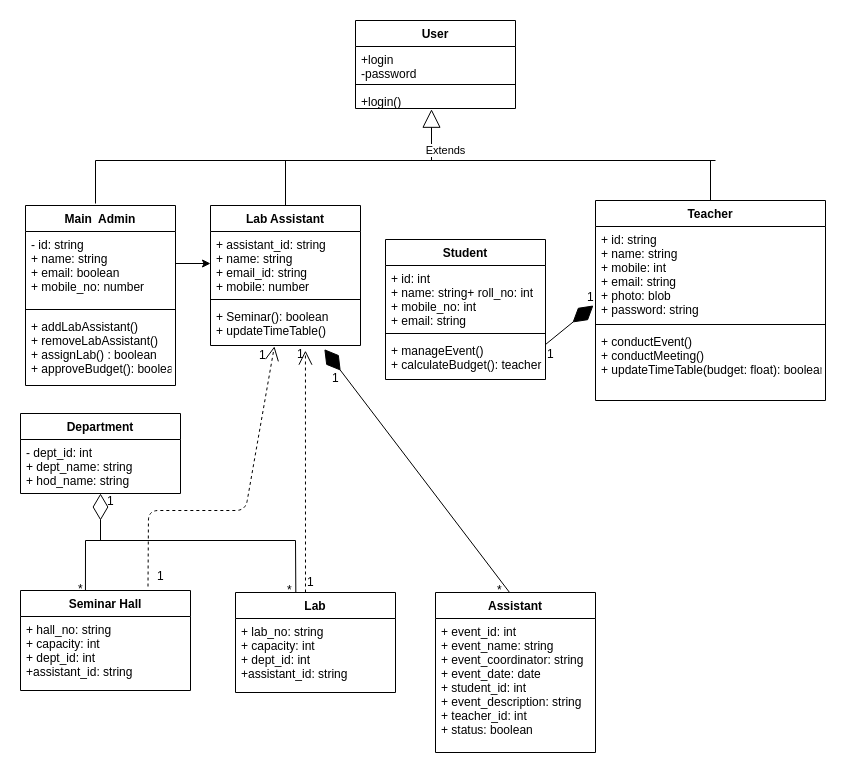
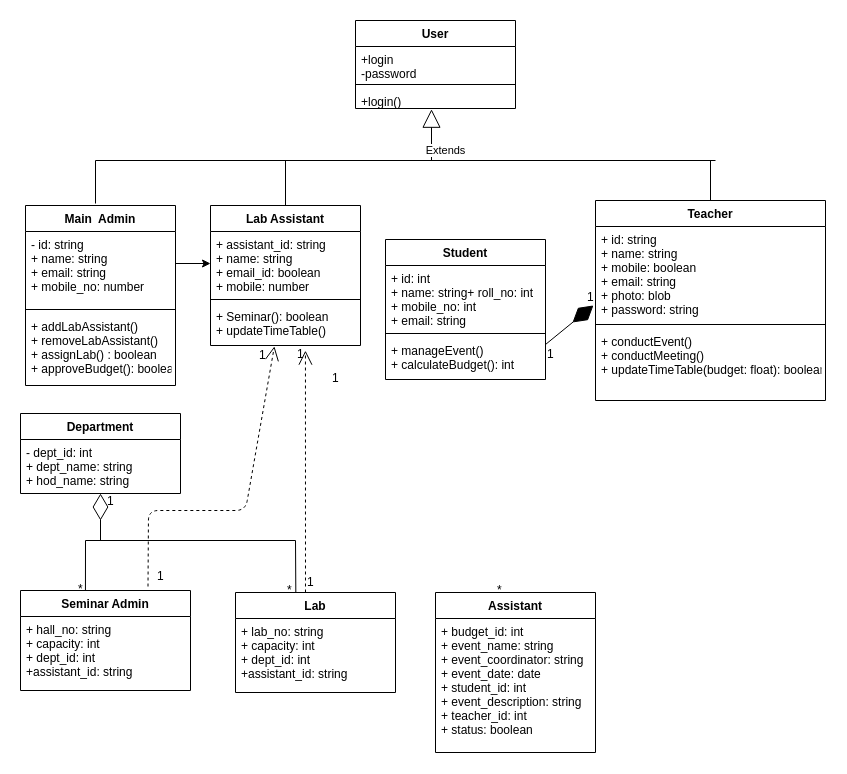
- <mxCell id="3" value="+ id: string&#10;+ name: string&#10;+ mobile: int&#10;+ email: string&#10;+ photo: blob&#10;+ password: string&#10;&#10;" style="text;strokeColor=none;fillColor=none;align=left;verticalAlign=top;spacingLeft=4;spacingRight=4;overflow=hidden;rotatable=0;points=[[0,0.5],[1,0.5]];portConstraint=eastwest;" parent="2" vertex="1"><mxGeometry y="26" width="230" height="94" as="geometry" /></mxCell>
+ <mxCell id="3" value="+ id: string&#10;+ name: string&#10;+ mobile: boolean&#10;+ email: string&#10;+ photo: blob&#10;+ password: string&#10;&#10;" style="text;strokeColor=none;fillColor=none;align=left;verticalAlign=top;spacingLeft=4;spacingRight=4;overflow=hidden;rotatable=0;points=[[0,0.5],[1,0.5]];portConstraint=eastwest;" parent="2" vertex="1"><mxGeometry y="26" width="230" height="94" as="geometry" /></mxCell>
- <mxCell id="13" value="- id: string&#10;+ name: string&#10;+ email: boolean&#10;+ mobile_no: number" style="text;strokeColor=none;fillColor=none;align=left;verticalAlign=top;spacingLeft=4;spacingRight=4;overflow=hidden;rotatable=0;points=[[0,0.5],[1,0.5]];portConstraint=eastwest;shadow=0;" parent="12" vertex="1"><mxGeometry y="26" width="150" height="74" as="geometry" /></mxCell>
+ <mxCell id="13" value="- id: string&#10;+ name: string&#10;+ email: string&#10;+ mobile_no: number" style="text;strokeColor=none;fillColor=none;align=left;verticalAlign=top;spacingLeft=4;spacingRight=4;overflow=hidden;rotatable=0;points=[[0,0.5],[1,0.5]];portConstraint=eastwest;shadow=0;" parent="12" vertex="1"><mxGeometry y="26" width="150" height="74" as="geometry" /></mxCell>
- <mxCell id="19" value="+ assistant_id: string&#10;+ name: string&#10;+ email_id: string&#10;+ mobile: number&#10;" style="text;strokeColor=none;fillColor=none;align=left;verticalAlign=top;spacingLeft=4;spacingRight=4;overflow=hidden;rotatable=0;points=[[0,0.5],[1,0.5]];portConstraint=eastwest;shadow=0;" parent="18" vertex="1"><mxGeometry y="26" width="150" height="64" as="geometry" /></mxCell>
+ <mxCell id="19" value="+ assistant_id: string&#10;+ name: string&#10;+ email_id: boolean&#10;+ mobile: number&#10;" style="text;strokeColor=none;fillColor=none;align=left;verticalAlign=top;spacingLeft=4;spacingRight=4;overflow=hidden;rotatable=0;points=[[0,0.5],[1,0.5]];portConstraint=eastwest;shadow=0;" parent="18" vertex="1"><mxGeometry y="26" width="150" height="64" as="geometry" /></mxCell>
- <mxCell id="9" value="+ manageEvent()&#10;+ calculateBudget(): teacher" style="text;strokeColor=none;fillColor=none;align=left;verticalAlign=top;spacingLeft=4;spacingRight=4;overflow=hidden;rotatable=0;points=[[0,0.5],[1,0.5]];portConstraint=eastwest;" parent="6" vertex="1"><mxGeometry y="98" width="160" height="42" as="geometry" /></mxCell>
+ <mxCell id="9" value="+ manageEvent()&#10;+ calculateBudget(): int" style="text;strokeColor=none;fillColor=none;align=left;verticalAlign=top;spacingLeft=4;spacingRight=4;overflow=hidden;rotatable=0;points=[[0,0.5],[1,0.5]];portConstraint=eastwest;" parent="6" vertex="1"><mxGeometry y="98" width="160" height="42" as="geometry" /></mxCell>
- <mxCell id="42" value="" style="endArrow=diamondThin;endFill=1;endSize=24;html=1;entryX=0.759;entryY=1.088;entryDx=0;entryDy=0;entryPerimeter=0;exitX=0.463;exitY=0;exitDx=0;exitDy=0;exitPerimeter=0;" parent="1" source="10" target="21" edge="1"><mxGeometry width="160" relative="1" as="geometry"><mxPoint x="545" y="570" as="sourcePoint" /><mxPoint x="375" y="430" as="targetPoint" /><Array as="points" /></mxGeometry></mxCell>
- <mxCell id="24" value="Seminar Hall" style="swimlane;fontStyle=1;align=center;verticalAlign=top;childLayout=stackLayout;horizontal=1;startSize=26;horizontalStack=0;resizeParent=1;resizeParentMax=0;resizeLast=0;collapsible=1;marginBottom=0;shadow=0;glass=0;" parent="1" vertex="1"><mxGeometry x="20" y="590" width="170" height="100" as="geometry"><mxRectangle x="25" y="626" width="100" height="26" as="alternateBounds" /></mxGeometry></mxCell>
+ <mxCell id="24" value="Seminar Admin" style="swimlane;fontStyle=1;align=center;verticalAlign=top;childLayout=stackLayout;horizontal=1;startSize=26;horizontalStack=0;resizeParent=1;resizeParentMax=0;resizeLast=0;collapsible=1;marginBottom=0;shadow=0;glass=0;" parent="1" vertex="1"><mxGeometry x="20" y="590" width="170" height="100" as="geometry"><mxRectangle x="25" y="626" width="100" height="26" as="alternateBounds" /></mxGeometry></mxCell>
- <mxCell id="11" value="+ event_id: int&#10;+ event_name: string&#10;+ event_coordinator: string&#10;+ event_date: date&#10;+ student_id: int&#10;+ event_description: string&#10;+ teacher_id: int&#10;+ status: boolean&#10;&#10;&#10;" style="text;strokeColor=none;fillColor=none;align=left;verticalAlign=top;spacingLeft=4;spacingRight=4;overflow=hidden;rotatable=0;points=[[0,0.5],[1,0.5]];portConstraint=eastwest;" parent="10" vertex="1"><mxGeometry y="26" width="160" height="134" as="geometry" /></mxCell>
+ <mxCell id="11" value="+ budget_id: int&#10;+ event_name: string&#10;+ event_coordinator: string&#10;+ event_date: date&#10;+ student_id: int&#10;+ event_description: string&#10;+ teacher_id: int&#10;+ status: boolean&#10;&#10;&#10;" style="text;strokeColor=none;fillColor=none;align=left;verticalAlign=top;spacingLeft=4;spacingRight=4;overflow=hidden;rotatable=0;points=[[0,0.5],[1,0.5]];portConstraint=eastwest;" parent="10" vertex="1"><mxGeometry y="26" width="160" height="134" as="geometry" /></mxCell>
